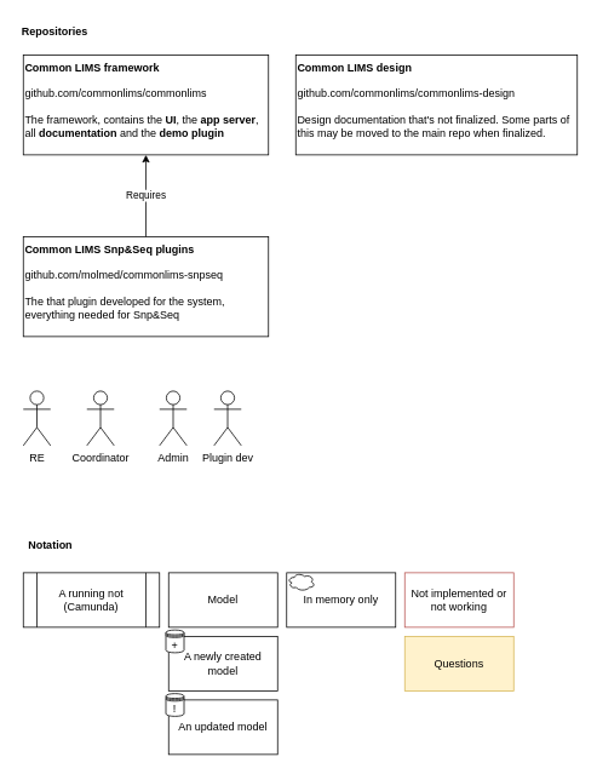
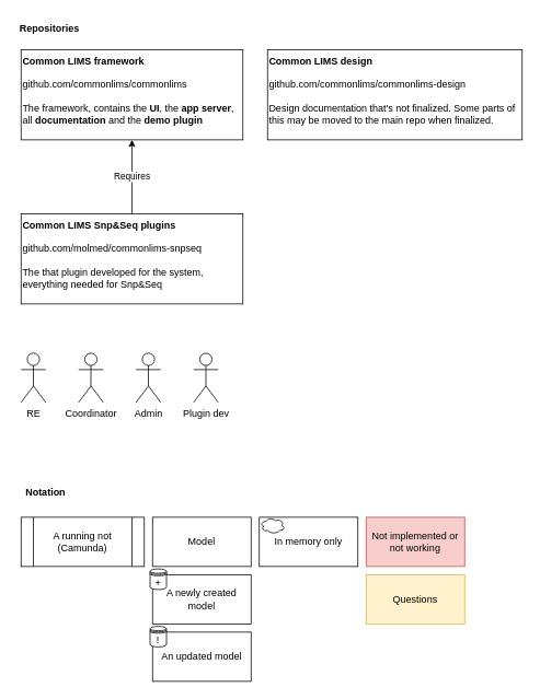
- <mxCell id="21" value="Admin" style="shape=umlActor;verticalLabelPosition=bottom;verticalAlign=top;html=1;outlineConnect=0;fontSize=12;" parent="1" vertex="1"><mxGeometry x="175" y="430" width="30" height="60" as="geometry" /></mxCell>
+ <mxCell id="21" value="Admin" style="shape=umlActor;verticalLabelPosition=bottom;verticalAlign=top;html=1;outlineConnect=0;fontSize=12;" parent="1" vertex="1"><mxGeometry x="165" y="430" width="30" height="60" as="geometry" /></mxCell>
- <mxCell id="12" value="Not implemented or not working" style="rounded=0;whiteSpace=wrap;html=1;fontSize=12;fillColor=#ffffff;strokeColor=#b85450;" parent="1" vertex="1"><mxGeometry x="445" y="630" width="120" height="60" as="geometry" /></mxCell>
+ <mxCell id="12" value="Not implemented or not working" style="rounded=0;whiteSpace=wrap;html=1;fontSize=12;fillColor=#f8cecc;strokeColor=#b85450;" parent="1" vertex="1"><mxGeometry x="445" y="630" width="120" height="60" as="geometry" /></mxCell>
